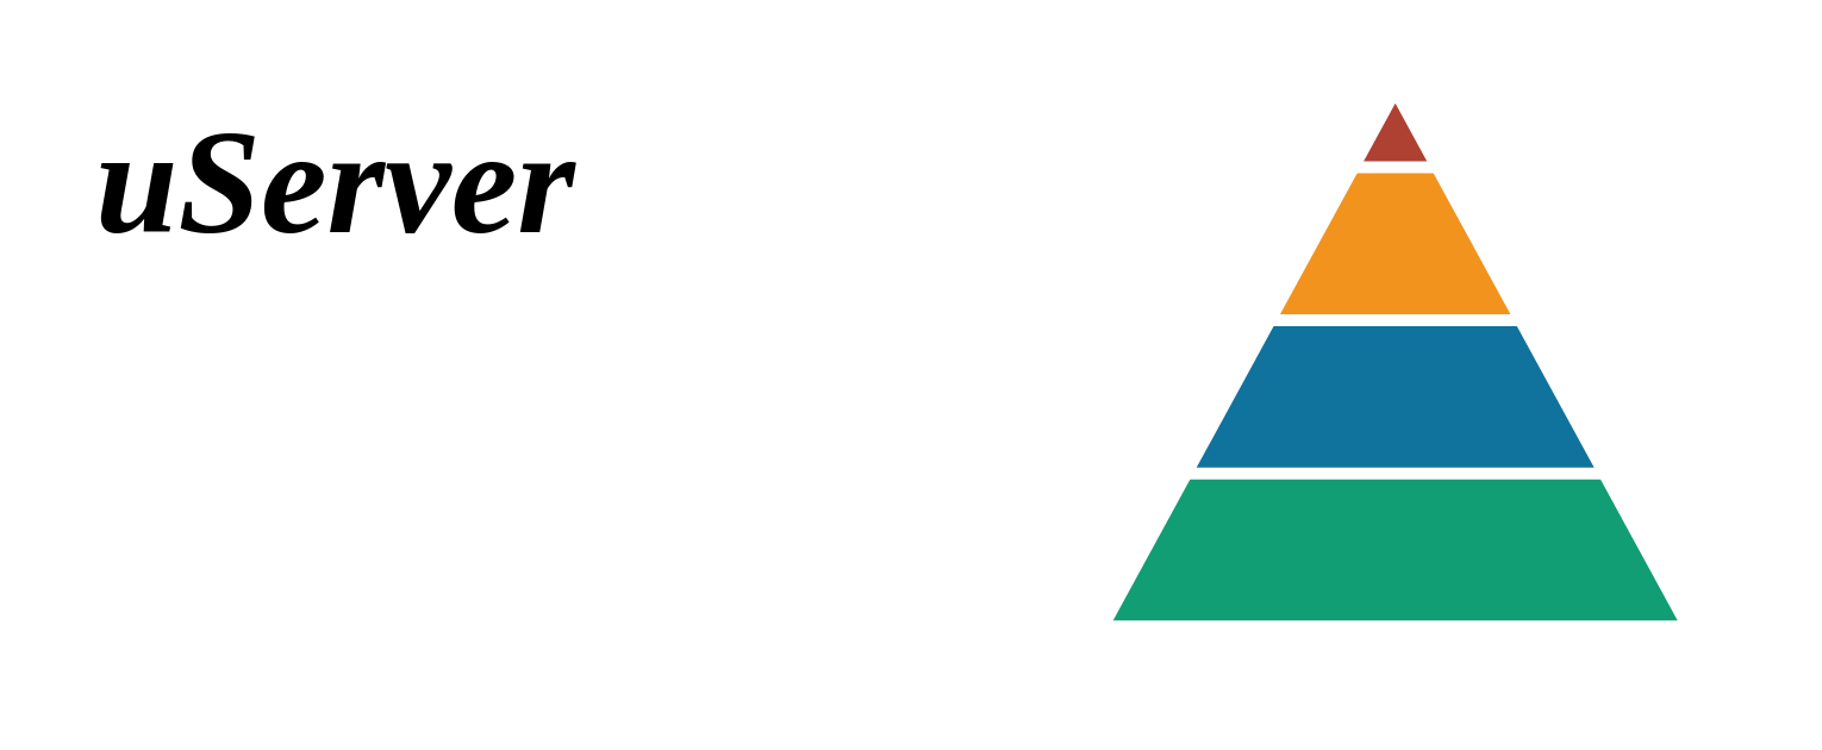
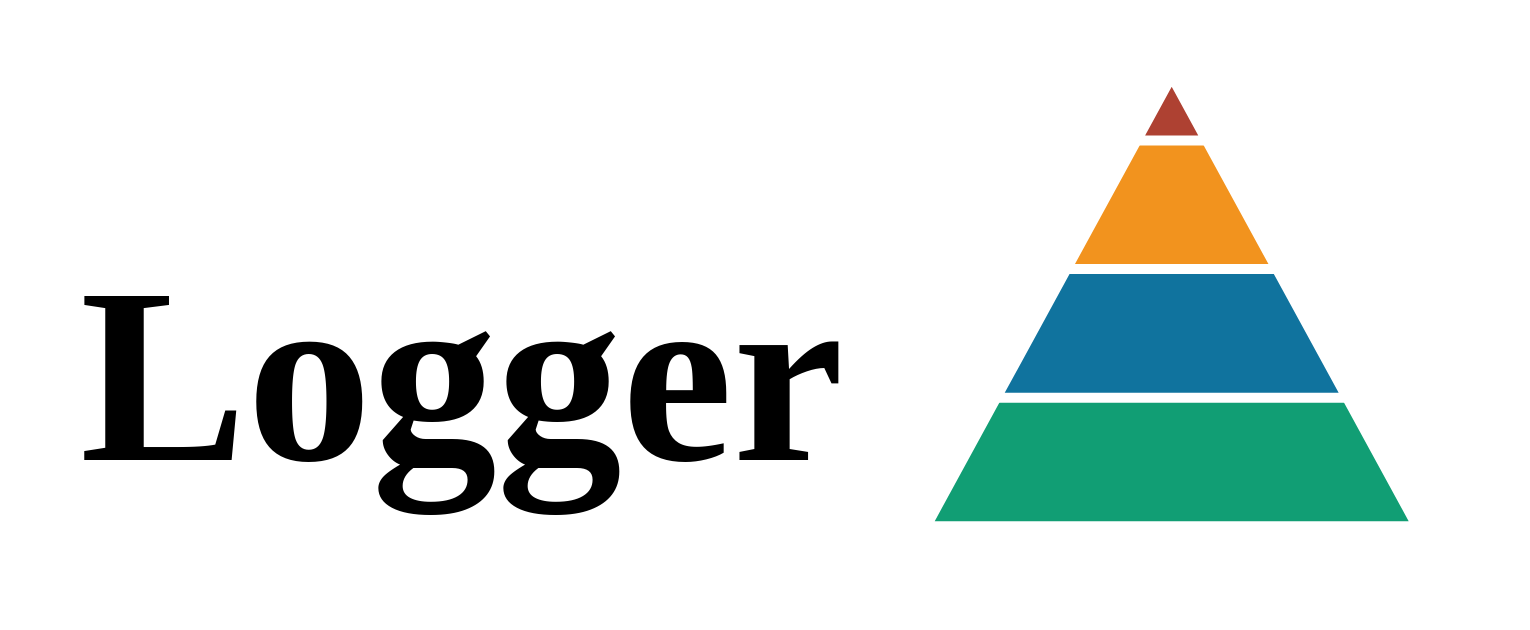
- <mxCell id="2" value="uServer" style="text;html=1;strokeColor=none;fillColor=none;align=left;verticalAlign=middle;whiteSpace=wrap;rounded=0;fontStyle=3;fontFamily=Work Sans;fontSource=https%3A%2F%2Ffonts.googleapis.com%2Fcss%3Ffamily%3DWork%2BSans;fontSize=50;" parent="1" vertex="1"><mxGeometry x="30" y="30" width="330" height="60" as="geometry" /></mxCell>
+ <mxCell id="3" value="Logger" style="text;html=1;strokeColor=none;fillColor=none;align=left;verticalAlign=middle;whiteSpace=wrap;rounded=0;fontStyle=1;fontFamily=Work Sans;fontSource=https%3A%2F%2Ffonts.googleapis.com%2Fcss%3Ffamily%3DWork%2BSans;fontSize=100;" parent="1" vertex="1"><mxGeometry x="30" y="100" width="330" height="100" as="geometry" /></mxCell>
